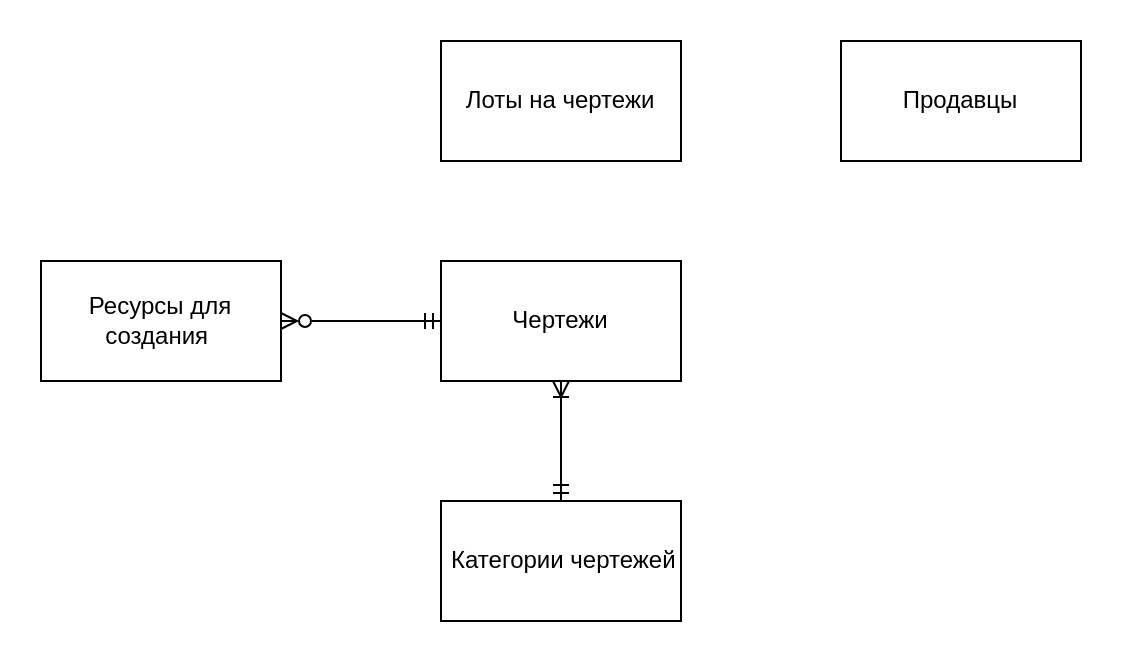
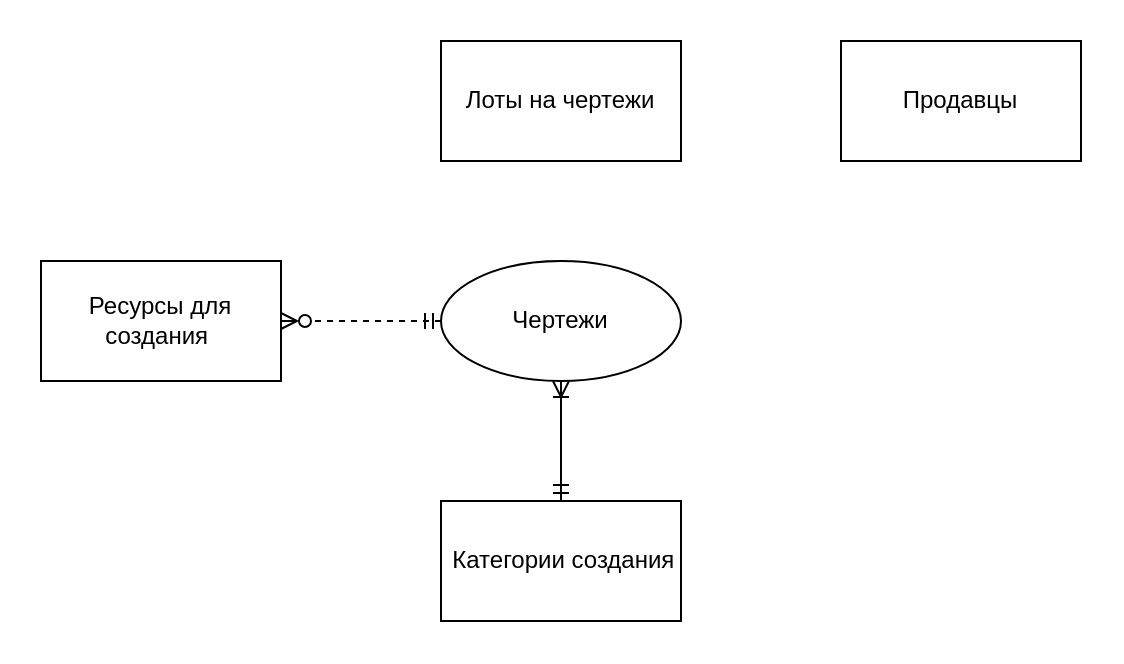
- <mxCell id="4" style="edgeStyle=none;rounded=0;orthogonalLoop=1;jettySize=auto;html=1;entryX=1;entryY=0.5;entryDx=0;entryDy=0;startArrow=ERmandOne;startFill=0;endArrow=ERzeroToMany;endFill=0;" parent="1" source="5" target="8" edge="1"><mxGeometry relative="1" as="geometry" /></mxCell>
+ <mxCell id="4" style="edgeStyle=none;rounded=0;orthogonalLoop=1;jettySize=auto;html=1;entryX=1;entryY=0.5;entryDx=0;entryDy=0;startArrow=ERmandOne;startFill=0;endArrow=ERzeroToMany;endFill=0;dashed=1;" parent="1" source="5" target="8" edge="1"><mxGeometry relative="1" as="geometry" /></mxCell>
- <mxCell id="5" value="Чертежи" style="rounded=0;whiteSpace=wrap;html=1;" parent="1" vertex="1"><mxGeometry x="220" y="130" width="120" height="60" as="geometry" /></mxCell>
+ <mxCell id="5" value="Чертежи" style="ellipse;whiteSpace=wrap;html=1;" parent="1" vertex="1"><mxGeometry x="220" y="130" width="120" height="60" as="geometry" /></mxCell>
- <mxCell id="3" value="&amp;nbsp;Категории чертежей" style="rounded=0;whiteSpace=wrap;html=1;" parent="1" vertex="1"><mxGeometry x="220" y="250" width="120" height="60" as="geometry" /></mxCell>
+ <mxCell id="3" value="&amp;nbsp;Категории создания" style="rounded=0;whiteSpace=wrap;html=1;" parent="1" vertex="1"><mxGeometry x="220" y="250" width="120" height="60" as="geometry" /></mxCell>
